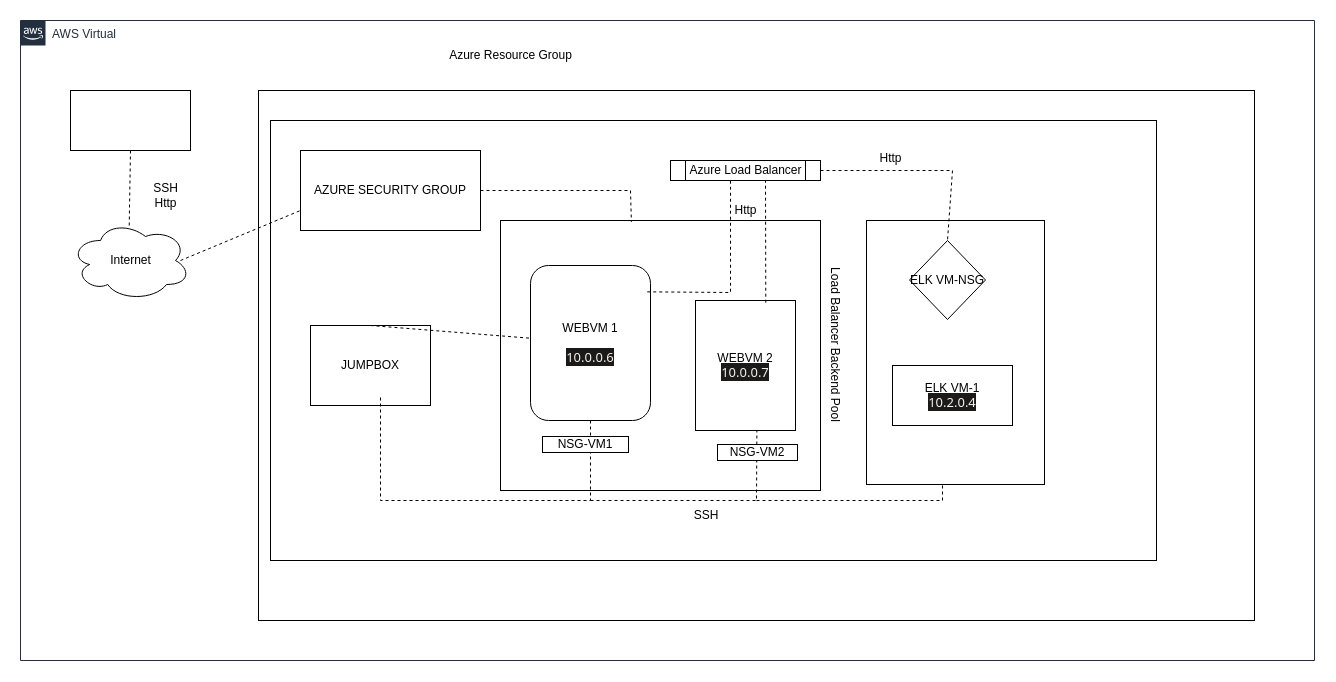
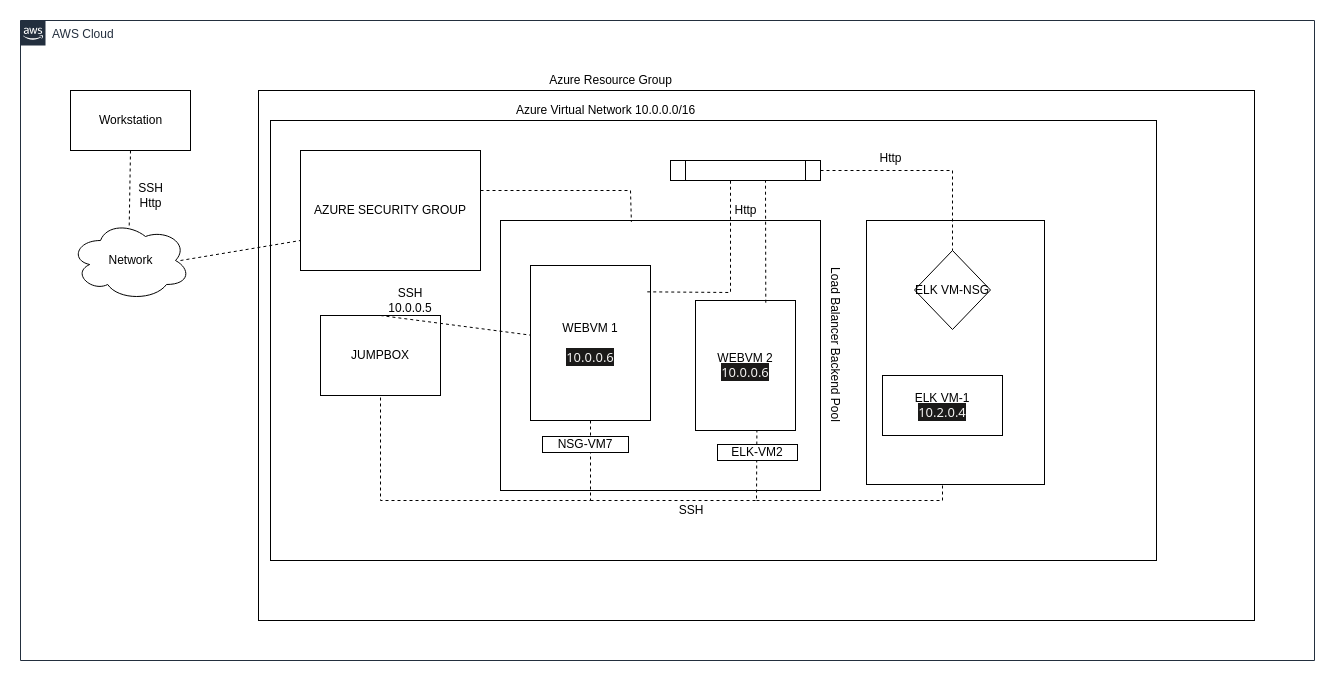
- <mxCell id="3" value="AWS Virtual" style="points=[[0,0],[0.25,0],[0.5,0],[0.75,0],[1,0],[1,0.25],[1,0.5],[1,0.75],[1,1],[0.75,1],[0.5,1],[0.25,1],[0,1],[0,0.75],[0,0.5],[0,0.25]];outlineConnect=0;gradientColor=none;html=1;whiteSpace=wrap;fontSize=12;fontStyle=0;shape=mxgraph.aws4.group;grIcon=mxgraph.aws4.group_aws_cloud_alt;strokeColor=#232F3E;fillColor=none;verticalAlign=top;align=left;spacingLeft=30;fontColor=#232F3E;dashed=0;labelBackgroundColor=#ffffff;container=1;pointerEvents=0;collapsible=0;recursiveResize=0;" vertex="1" parent="1"><mxGeometry x="20" y="20" width="1294" height="640" as="geometry" /></mxCell>
+ <mxCell id="3" value="AWS Cloud" style="points=[[0,0],[0.25,0],[0.5,0],[0.75,0],[1,0],[1,0.25],[1,0.5],[1,0.75],[1,1],[0.75,1],[0.5,1],[0.25,1],[0,1],[0,0.75],[0,0.5],[0,0.25]];outlineConnect=0;gradientColor=none;html=1;whiteSpace=wrap;fontSize=12;fontStyle=0;shape=mxgraph.aws4.group;grIcon=mxgraph.aws4.group_aws_cloud_alt;strokeColor=#232F3E;fillColor=none;verticalAlign=top;align=left;spacingLeft=30;fontColor=#232F3E;dashed=0;labelBackgroundColor=#ffffff;container=1;pointerEvents=0;collapsible=0;recursiveResize=0;" vertex="1" parent="1"><mxGeometry x="20" y="20" width="1294" height="640" as="geometry" /></mxCell>
- <mxCell id="14" value="Azure Resource Group" style="text;html=1;align=center;verticalAlign=middle;resizable=0;points=[];autosize=1;strokeColor=none;fillColor=none;" vertex="1" parent="3"><mxGeometry x="420" y="25" width="140" height="20" as="geometry" /></mxCell>
+ <mxCell id="14" value="Azure Resource Group" style="text;html=1;align=center;verticalAlign=middle;resizable=0;points=[];autosize=1;strokeColor=none;fillColor=none;" vertex="1" parent="3"><mxGeometry x="520" y="50" width="140" height="20" as="geometry" /></mxCell>
+ <mxCell id="24" value="Azure Virtual Network 10.0.0.0/16" style="text;html=1;align=center;verticalAlign=middle;resizable=0;points=[];autosize=1;strokeColor=none;fillColor=none;" vertex="1" parent="3"><mxGeometry x="490" y="80" width="190" height="20" as="geometry" /></mxCell>
+ <mxCell id="8" value="Workstation" style="text;html=1;align=center;verticalAlign=middle;resizable=0;points=[];autosize=1;strokeColor=none;fillColor=none;" vertex="1" parent="3"><mxGeometry x="70" y="90" width="80" height="20" as="geometry" /></mxCell>
- <mxCell id="23" value="Azure Load Balancer" style="text;html=1;align=center;verticalAlign=middle;resizable=0;points=[];autosize=1;strokeColor=none;fillColor=none;" vertex="1" parent="3"><mxGeometry x="660" y="140" width="130" height="20" as="geometry" /></mxCell>
- <mxCell id="12" value="AZURE SECURITY GROUP" style="rounded=0;whiteSpace=wrap;html=1;" vertex="1" parent="3"><mxGeometry x="280" y="130" width="180" height="80" as="geometry" /></mxCell>
+ <mxCell id="12" value="AZURE SECURITY GROUP" style="rounded=0;whiteSpace=wrap;html=1;" vertex="1" parent="3"><mxGeometry x="280" y="130" width="180" height="120" as="geometry" /></mxCell>
- <mxCell id="26" value="SSH&lt;br&gt;Http" style="text;html=1;align=center;verticalAlign=middle;resizable=0;points=[];autosize=1;strokeColor=none;fillColor=none;" vertex="1" parent="3"><mxGeometry x="125" y="160" width="40" height="30" as="geometry" /></mxCell>
+ <mxCell id="26" value="SSH&lt;br&gt;Http" style="text;html=1;align=center;verticalAlign=middle;resizable=0;points=[];autosize=1;strokeColor=none;fillColor=none;" vertex="1" parent="3"><mxGeometry x="110" y="160" width="40" height="30" as="geometry" /></mxCell>
- <mxCell id="11" value="Internet" style="text;html=1;align=center;verticalAlign=middle;resizable=0;points=[];autosize=1;strokeColor=none;fillColor=none;" vertex="1" parent="3"><mxGeometry x="80" y="230" width="60" height="20" as="geometry" /></mxCell>
+ <mxCell id="11" value="Network" style="text;html=1;align=center;verticalAlign=middle;resizable=0;points=[];autosize=1;strokeColor=none;fillColor=none;" vertex="1" parent="3"><mxGeometry x="80" y="230" width="60" height="20" as="geometry" /></mxCell>
- <mxCell id="35" value="ELK VM-NSG" style="rhombus;whiteSpace=wrap;html=1;fillColor=none;" vertex="1" parent="3"><mxGeometry x="889" y="220" width="76" height="79" as="geometry" /></mxCell>
+ <mxCell id="35" value="ELK VM-NSG" style="rhombus;whiteSpace=wrap;html=1;fillColor=none;" vertex="1" parent="3"><mxGeometry x="894" y="230" width="76" height="79" as="geometry" /></mxCell>
+ <mxCell id="21" value="SSH 10.0.0.5" style="text;html=1;strokeColor=none;fillColor=none;align=center;verticalAlign=middle;whiteSpace=wrap;rounded=0;" vertex="1" parent="3"><mxGeometry x="360" y="265" width="60" height="30" as="geometry" /></mxCell>
- <mxCell id="19" value="WEBVM 1&lt;br&gt;&lt;br&gt;&lt;span style=&quot;color: rgb(243, 242, 241); font-family: az_ea_font, &amp;quot;Segoe UI&amp;quot;, az_font, system-ui, -apple-system, BlinkMacSystemFont, Roboto, Oxygen, Ubuntu, Cantarell, &amp;quot;Open Sans&amp;quot;, &amp;quot;Helvetica Neue&amp;quot;, sans-serif; font-size: 13px; text-align: start; background-color: rgb(27, 26, 25);&quot;&gt;10.0.0.6&lt;/span&gt;" style="whiteSpace=wrap;html=1;fillColor=default;rounded=1;" vertex="1" parent="3"><mxGeometry x="510" y="245" width="120" height="155" as="geometry" /></mxCell>
+ <mxCell id="19" value="WEBVM 1&lt;br&gt;&lt;br&gt;&lt;span style=&quot;color: rgb(243, 242, 241); font-family: az_ea_font, &amp;quot;Segoe UI&amp;quot;, az_font, system-ui, -apple-system, BlinkMacSystemFont, Roboto, Oxygen, Ubuntu, Cantarell, &amp;quot;Open Sans&amp;quot;, &amp;quot;Helvetica Neue&amp;quot;, sans-serif; font-size: 13px; text-align: start; background-color: rgb(27, 26, 25);&quot;&gt;10.0.0.6&lt;/span&gt;" style="rounded=0;whiteSpace=wrap;html=1;fillColor=default;" vertex="1" parent="3"><mxGeometry x="510" y="245" width="120" height="155" as="geometry" /></mxCell>
- <mxCell id="16" value="JUMPBOX" style="rounded=0;whiteSpace=wrap;html=1;fillColor=default;" vertex="1" parent="3"><mxGeometry x="290" y="305" width="120" height="80" as="geometry" /></mxCell>
+ <mxCell id="16" value="JUMPBOX" style="rounded=0;whiteSpace=wrap;html=1;fillColor=default;" vertex="1" parent="3"><mxGeometry x="300" y="295" width="120" height="80" as="geometry" /></mxCell>
- <mxCell id="18" value="WEBVM 2&lt;br&gt;&lt;span style=&quot;color: rgb(243, 242, 241); font-family: az_ea_font, &amp;quot;Segoe UI&amp;quot;, az_font, system-ui, -apple-system, BlinkMacSystemFont, Roboto, Oxygen, Ubuntu, Cantarell, &amp;quot;Open Sans&amp;quot;, &amp;quot;Helvetica Neue&amp;quot;, sans-serif; font-size: 13px; text-align: start; background-color: rgb(27, 26, 25);&quot;&gt;10.0.0.7&lt;/span&gt;" style="rounded=0;whiteSpace=wrap;html=1;fillColor=default;" vertex="1" parent="3"><mxGeometry x="675" y="280" width="100" height="130" as="geometry" /></mxCell>
+ <mxCell id="18" value="WEBVM 2&lt;br&gt;&lt;span style=&quot;color: rgb(243, 242, 241); font-family: az_ea_font, &amp;quot;Segoe UI&amp;quot;, az_font, system-ui, -apple-system, BlinkMacSystemFont, Roboto, Oxygen, Ubuntu, Cantarell, &amp;quot;Open Sans&amp;quot;, &amp;quot;Helvetica Neue&amp;quot;, sans-serif; font-size: 13px; text-align: start; background-color: rgb(27, 26, 25);&quot;&gt;10.0.0.6&lt;/span&gt;" style="rounded=0;whiteSpace=wrap;html=1;fillColor=default;" vertex="1" parent="3"><mxGeometry x="675" y="280" width="100" height="130" as="geometry" /></mxCell>
- <mxCell id="36" value="ELK VM-1&lt;br&gt;&lt;span style=&quot;color: rgb(243, 242, 241); font-family: az_ea_font, &amp;quot;Segoe UI&amp;quot;, az_font, system-ui, -apple-system, BlinkMacSystemFont, Roboto, Oxygen, Ubuntu, Cantarell, &amp;quot;Open Sans&amp;quot;, &amp;quot;Helvetica Neue&amp;quot;, sans-serif; font-size: 13px; text-align: start; background-color: rgb(27, 26, 25);&quot;&gt;10.2.0.4&lt;/span&gt;" style="rounded=0;whiteSpace=wrap;html=1;fillColor=none;" vertex="1" parent="3"><mxGeometry x="872" y="345" width="120" height="60" as="geometry" /></mxCell>
+ <mxCell id="36" value="ELK VM-1&lt;br&gt;&lt;span style=&quot;color: rgb(243, 242, 241); font-family: az_ea_font, &amp;quot;Segoe UI&amp;quot;, az_font, system-ui, -apple-system, BlinkMacSystemFont, Roboto, Oxygen, Ubuntu, Cantarell, &amp;quot;Open Sans&amp;quot;, &amp;quot;Helvetica Neue&amp;quot;, sans-serif; font-size: 13px; text-align: start; background-color: rgb(27, 26, 25);&quot;&gt;10.2.0.4&lt;/span&gt;" style="rounded=0;whiteSpace=wrap;html=1;fillColor=none;" vertex="1" parent="3"><mxGeometry x="862" y="355" width="120" height="60" as="geometry" /></mxCell>
- <mxCell id="38" value="NSG-VM1" style="rounded=0;whiteSpace=wrap;html=1;fillColor=default;" vertex="1" parent="3"><mxGeometry x="522" y="416" width="86" height="16" as="geometry" /></mxCell>
+ <mxCell id="38" value="NSG-VM7" style="rounded=0;whiteSpace=wrap;html=1;fillColor=default;" vertex="1" parent="3"><mxGeometry x="522" y="416" width="86" height="16" as="geometry" /></mxCell>
- <mxCell id="39" value="NSG-VM2" style="rounded=0;whiteSpace=wrap;html=1;fillColor=default;" vertex="1" parent="3"><mxGeometry x="697" y="424" width="80" height="16" as="geometry" /></mxCell>
+ <mxCell id="39" value="ELK-VM2" style="rounded=0;whiteSpace=wrap;html=1;fillColor=default;" vertex="1" parent="3"><mxGeometry x="697" y="424" width="80" height="16" as="geometry" /></mxCell>
- <mxCell id="22" value="SSH" style="text;html=1;strokeColor=none;fillColor=none;align=center;verticalAlign=middle;whiteSpace=wrap;rounded=0;" vertex="1" parent="3"><mxGeometry x="656" y="480" width="60" height="30" as="geometry" /></mxCell>
+ <mxCell id="22" value="SSH" style="text;html=1;strokeColor=none;fillColor=none;align=center;verticalAlign=middle;whiteSpace=wrap;rounded=0;" vertex="1" parent="3"><mxGeometry x="641" y="475" width="60" height="30" as="geometry" /></mxCell>
